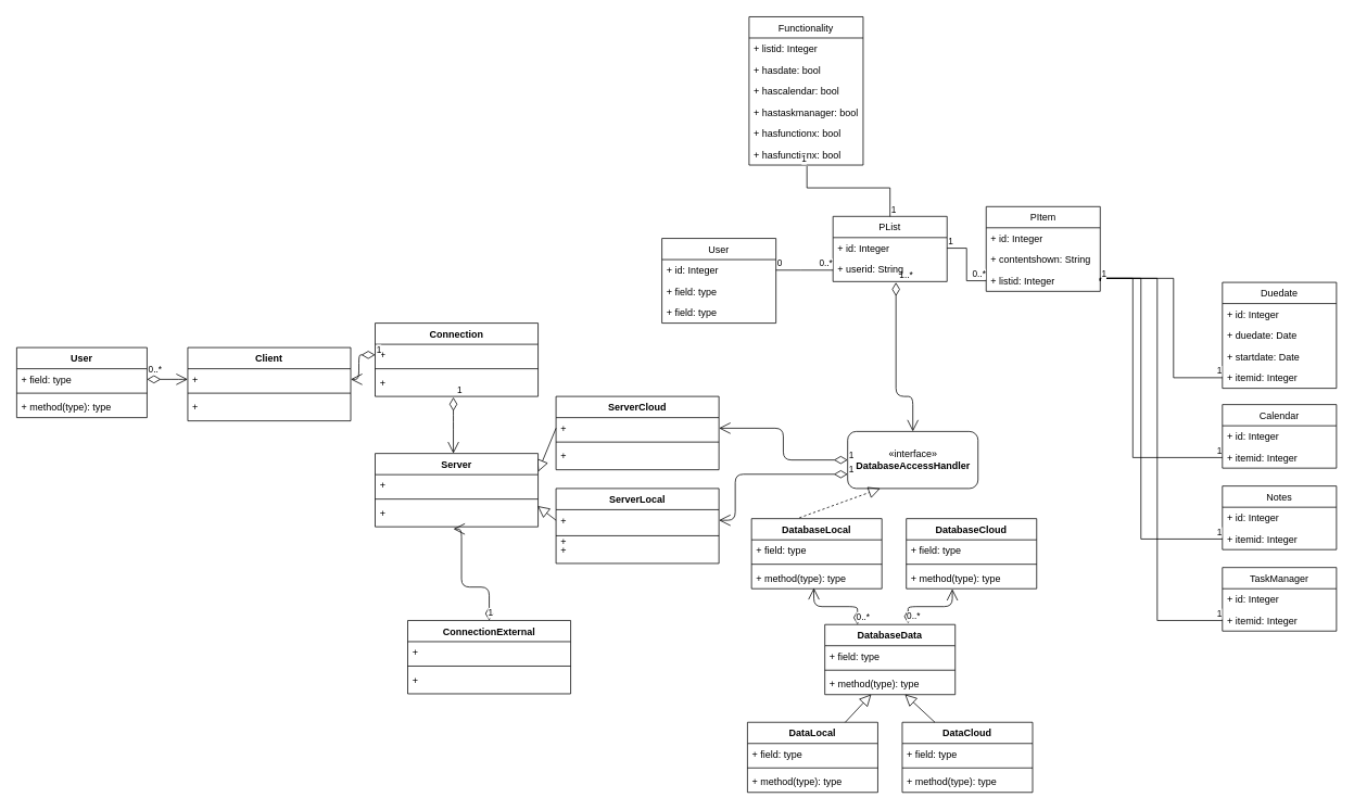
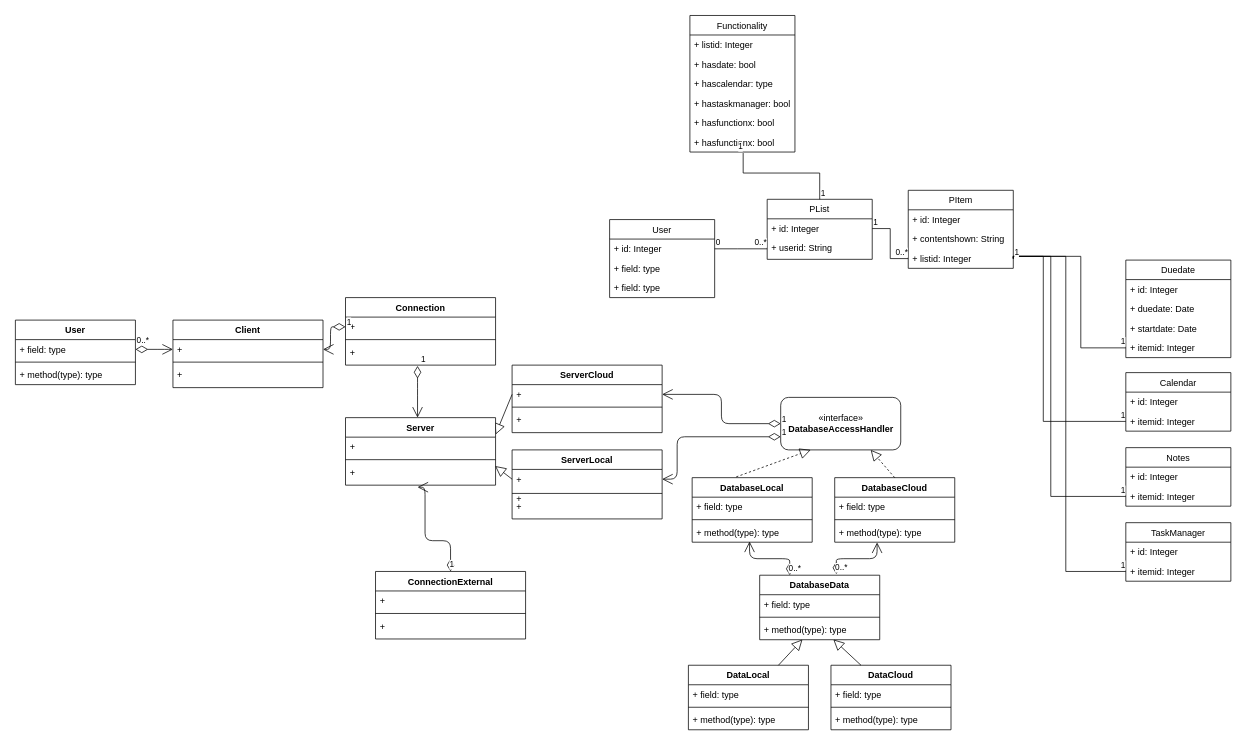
- <mxCell id="76" value="+ hascalendar: bool" style="text;strokeColor=none;fillColor=none;align=left;verticalAlign=top;spacingLeft=4;spacingRight=4;overflow=hidden;rotatable=0;points=[[0,0.5],[1,0.5]];portConstraint=eastwest;" parent="73" vertex="1"><mxGeometry y="78" width="140" height="26" as="geometry" /></mxCell>
+ <mxCell id="76" value="+ hascalendar: type" style="text;strokeColor=none;fillColor=none;align=left;verticalAlign=top;spacingLeft=4;spacingRight=4;overflow=hidden;rotatable=0;points=[[0,0.5],[1,0.5]];portConstraint=eastwest;" parent="73" vertex="1"><mxGeometry y="78" width="140" height="26" as="geometry" /></mxCell>
- <mxCell id="63" value="1..*" style="endArrow=open;html=1;endSize=12;startArrow=diamondThin;startSize=14;startFill=0;edgeStyle=orthogonalEdgeStyle;align=left;verticalAlign=bottom;sourcePerimeterSpacing=8;targetPerimeterSpacing=8;exitX=0.552;exitY=1.036;exitDx=0;exitDy=0;exitPerimeter=0;entryX=0.5;entryY=0;entryDx=0;entryDy=0;" parent="1" source="68" edge="1" target="39"><mxGeometry x="-1" y="3" relative="1" as="geometry"><mxPoint x="570" y="566" as="sourcePoint" /><mxPoint x="560" y="646" as="targetPoint" /><Array as="points"><mxPoint x="1099" y="486" /><mxPoint x="1120" y="486" /></Array></mxGeometry></mxCell>
+ <mxCell id="52" value="" style="endArrow=block;endFill=0;endSize=12;html=1;sourcePerimeterSpacing=8;targetPerimeterSpacing=8;dashed=1;exitX=0.5;exitY=0;exitDx=0;exitDy=0;entryX=0.75;entryY=1;entryDx=0;entryDy=0;" parent="1" source="23" target="39" edge="1"><mxGeometry width="160" relative="1" as="geometry"><mxPoint x="1232" y="587" as="sourcePoint" /><mxPoint x="1112" y="556" as="targetPoint" /></mxGeometry></mxCell>
